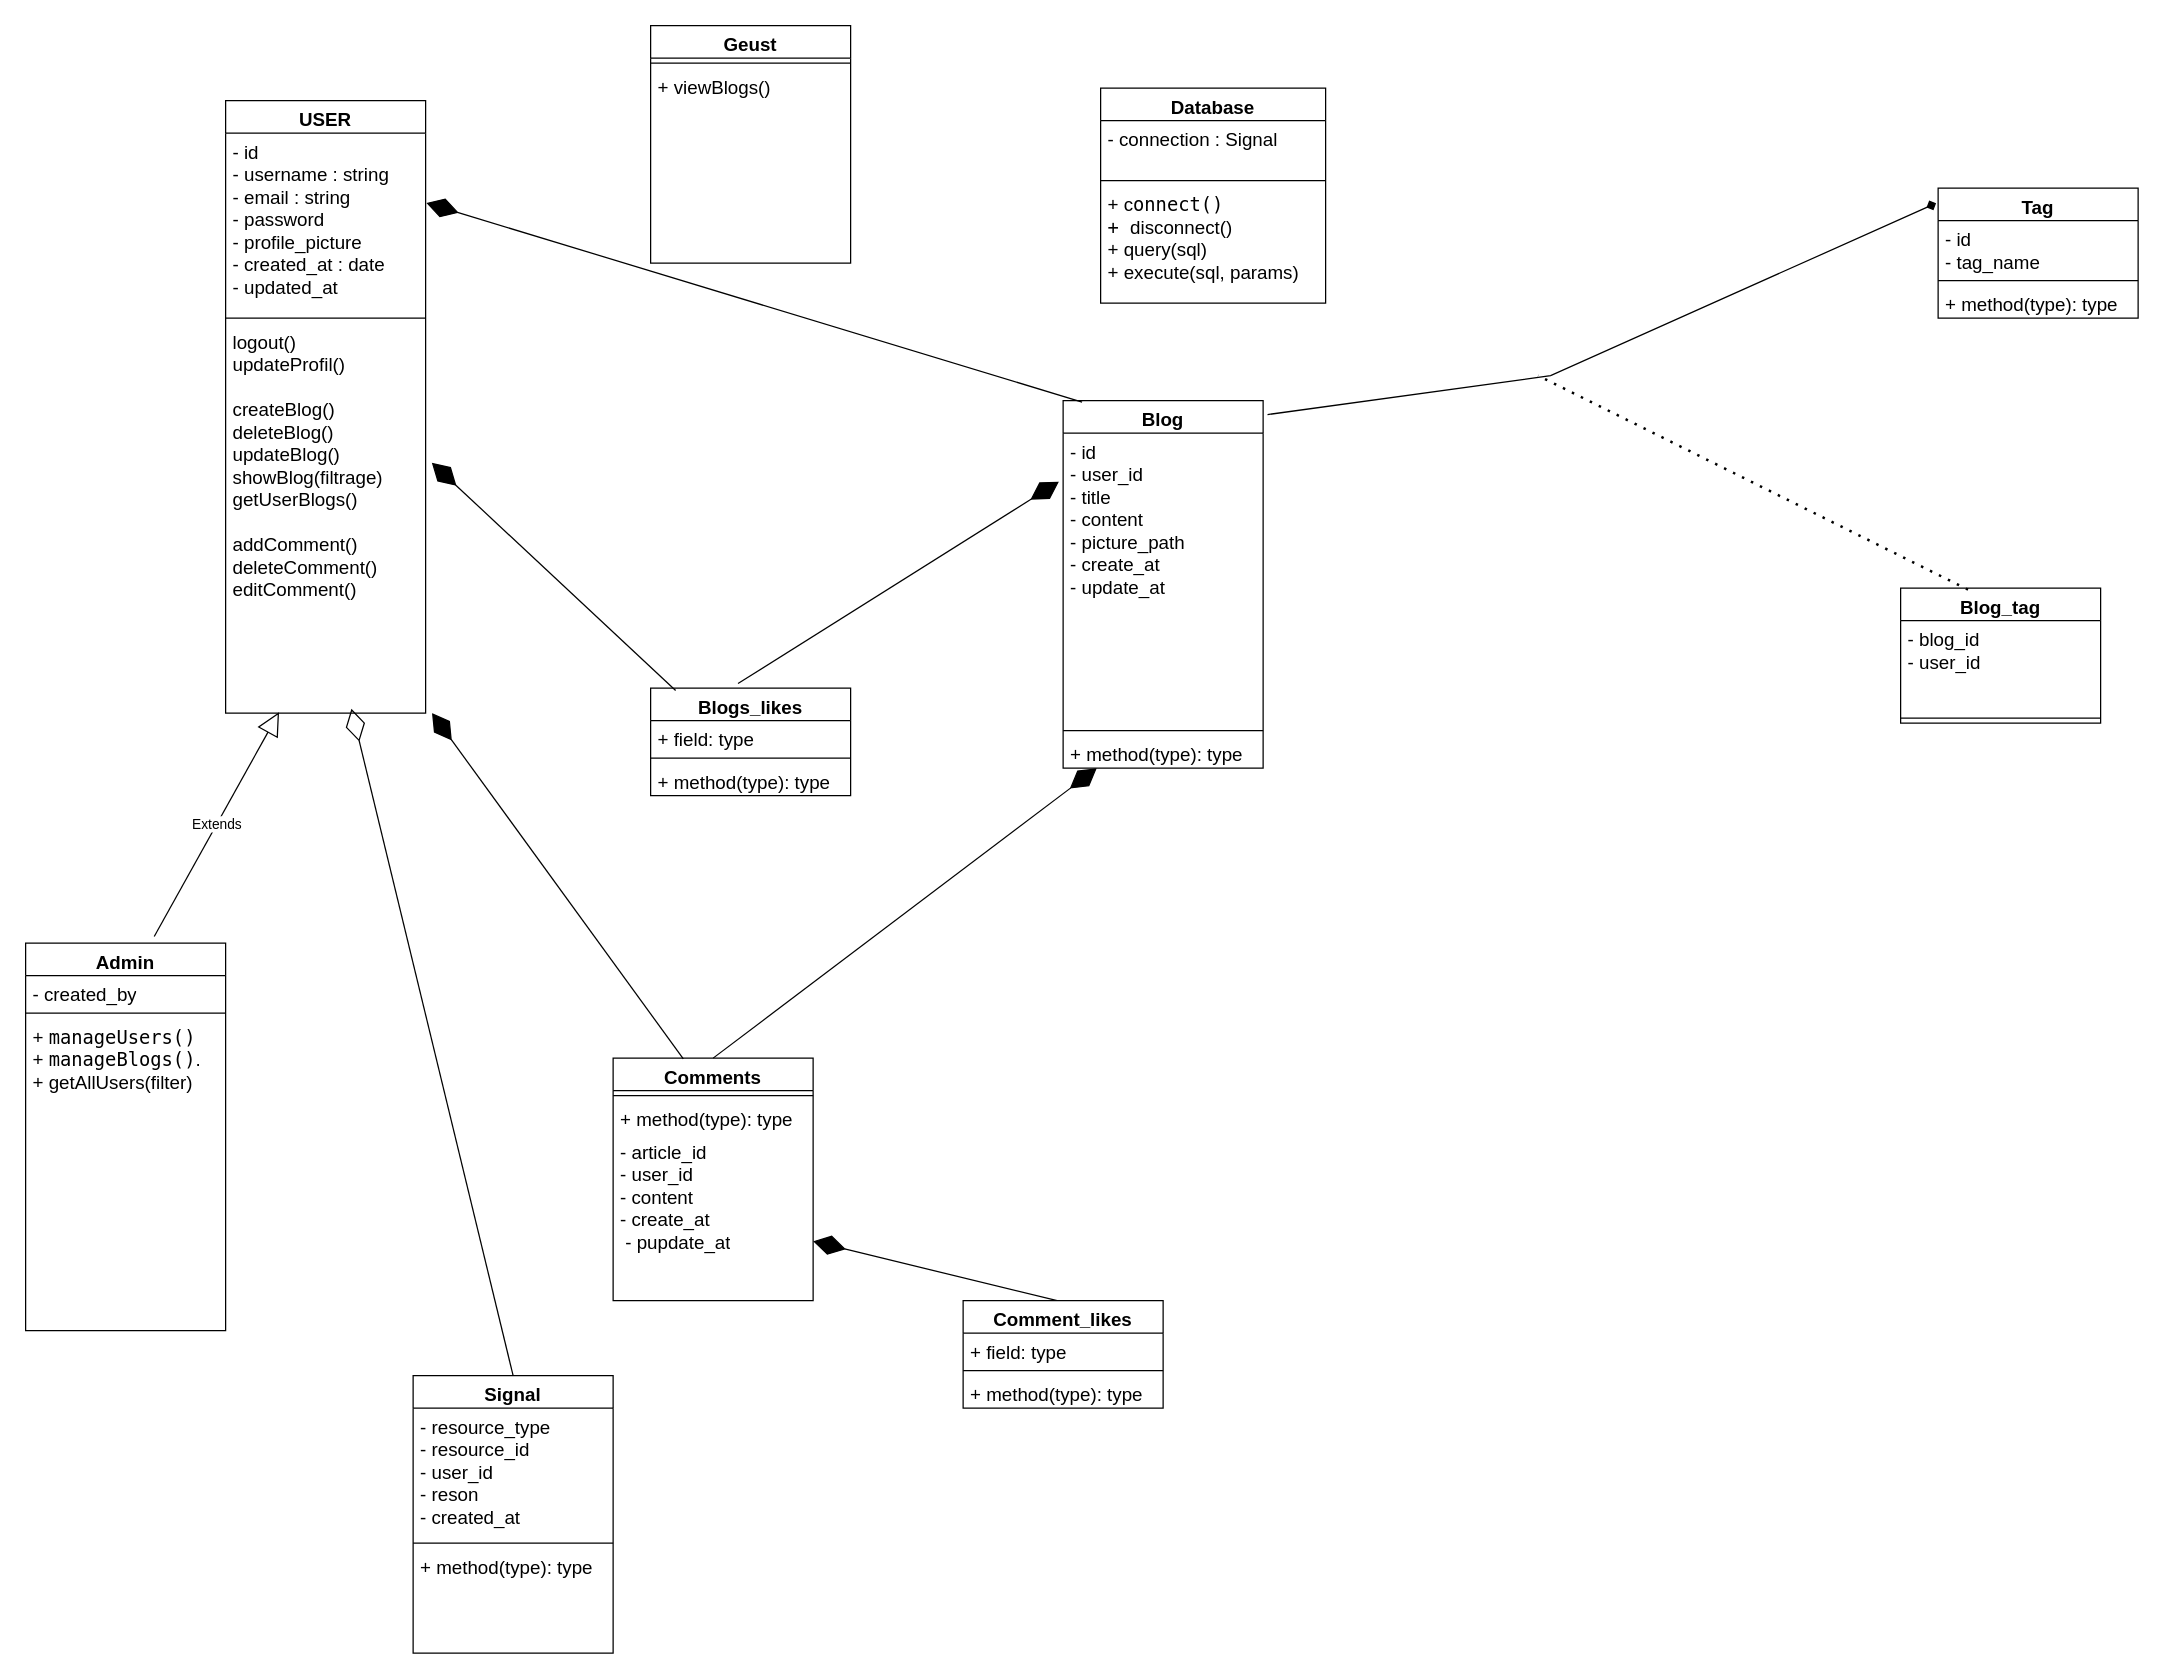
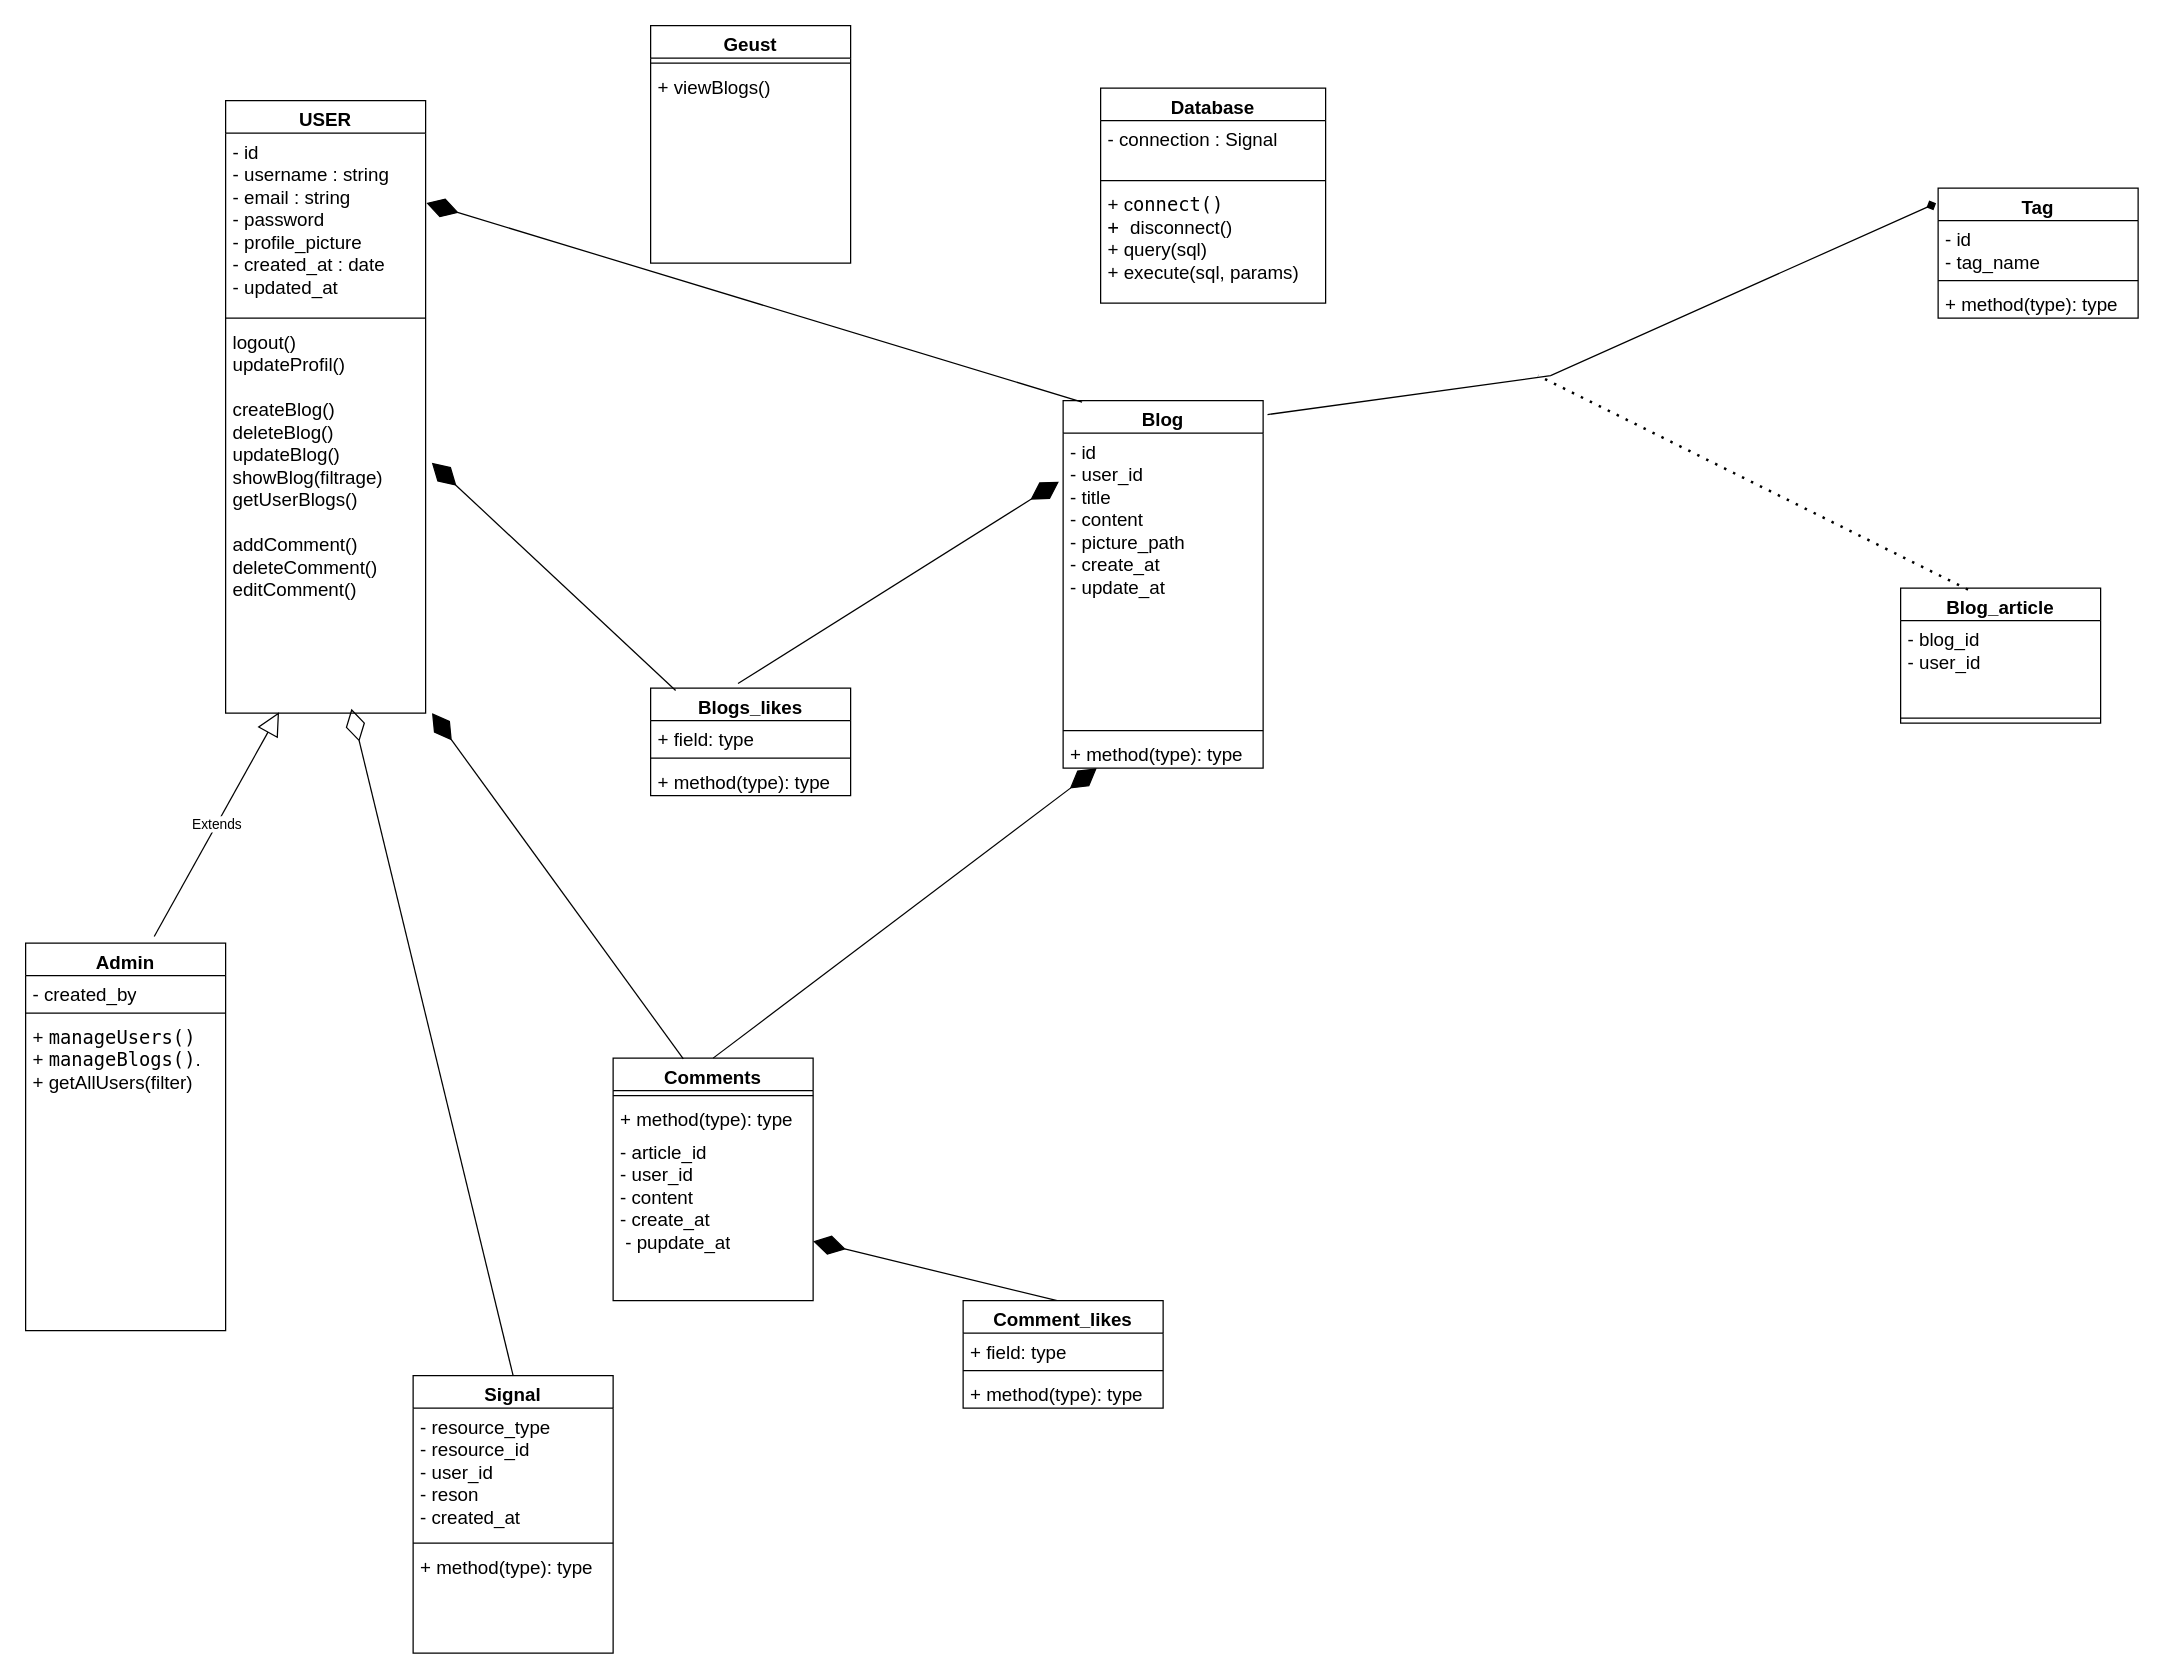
- <mxCell id="29" value="Blog_tag" style="swimlane;fontStyle=1;align=center;verticalAlign=top;childLayout=stackLayout;horizontal=1;startSize=26;horizontalStack=0;resizeParent=1;resizeParentMax=0;resizeLast=0;collapsible=1;marginBottom=0;whiteSpace=wrap;html=1;fontSize=15;" parent="1" vertex="1"><mxGeometry x="1520" y="470" width="160" height="108" as="geometry" /></mxCell>
+ <mxCell id="29" value="Blog_article" style="swimlane;fontStyle=1;align=center;verticalAlign=top;childLayout=stackLayout;horizontal=1;startSize=26;horizontalStack=0;resizeParent=1;resizeParentMax=0;resizeLast=0;collapsible=1;marginBottom=0;whiteSpace=wrap;html=1;fontSize=15;" parent="1" vertex="1"><mxGeometry x="1520" y="470" width="160" height="108" as="geometry" /></mxCell>
